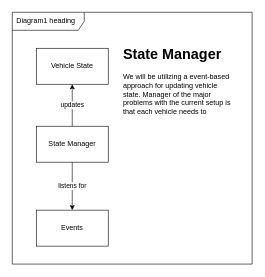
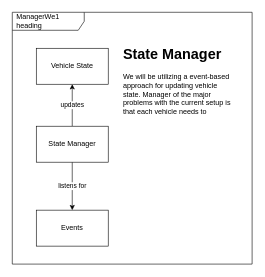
- <mxCell id="7" value="Diagram1 heading" style="shape=umlFrame;whiteSpace=wrap;html=1;width=120;height=30;boundedLbl=1;verticalAlign=middle;align=left;spacingLeft=5;" parent="1" vertex="1"><mxGeometry x="20" y="20" width="400" height="420" as="geometry" /></mxCell>
+ <mxCell id="7" value="ManagerWe1 heading" style="shape=umlFrame;whiteSpace=wrap;html=1;width=120;height=30;boundedLbl=1;verticalAlign=middle;align=left;spacingLeft=5;" parent="1" vertex="1"><mxGeometry x="20" y="20" width="400" height="420" as="geometry" /></mxCell>
